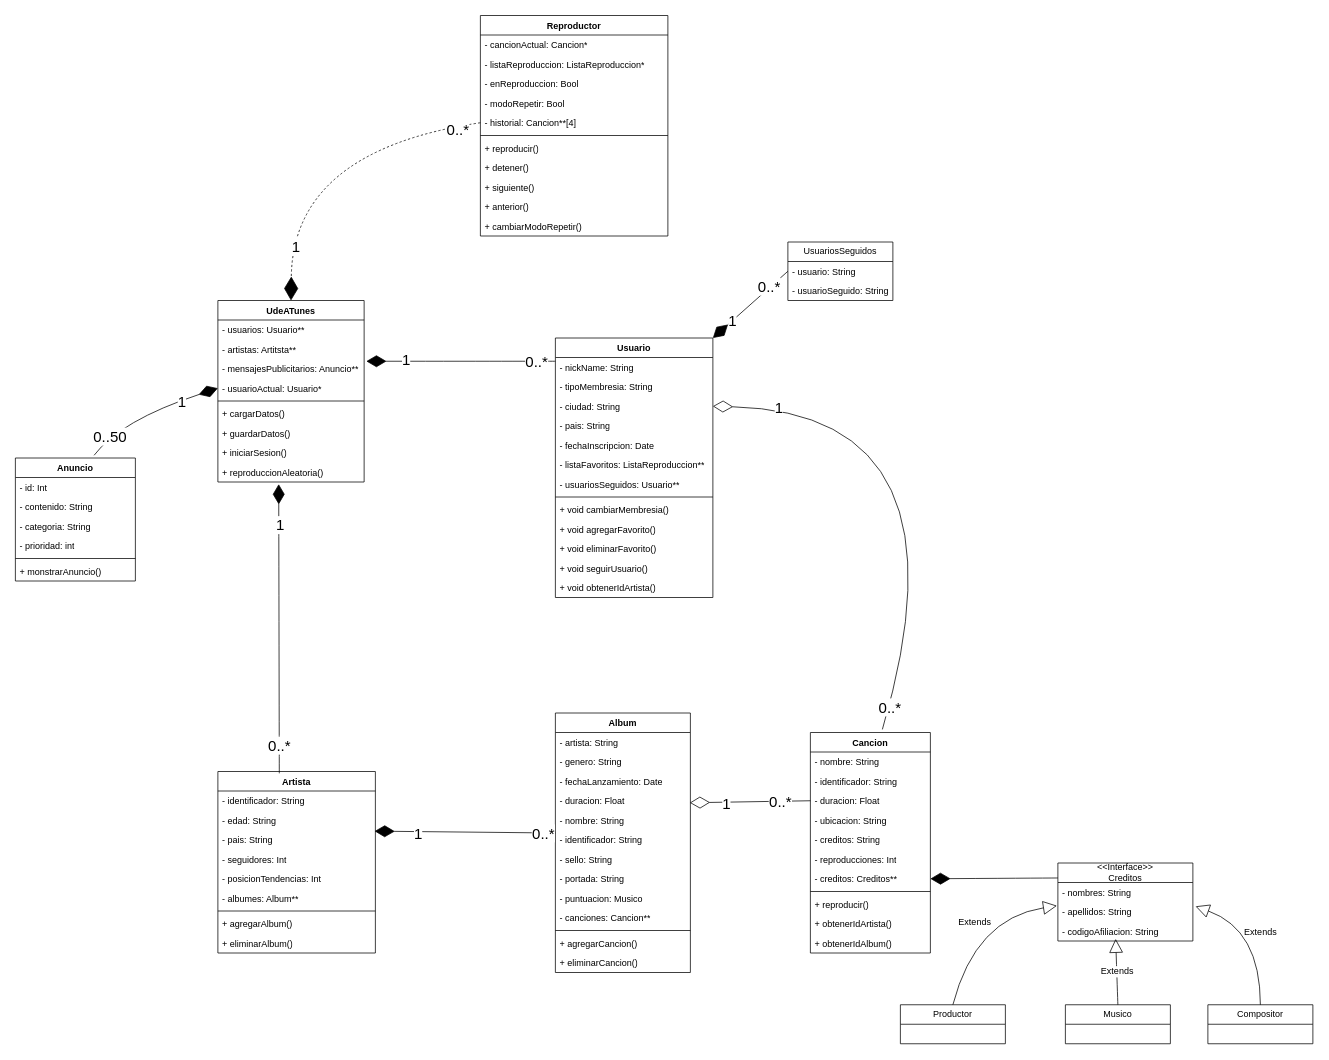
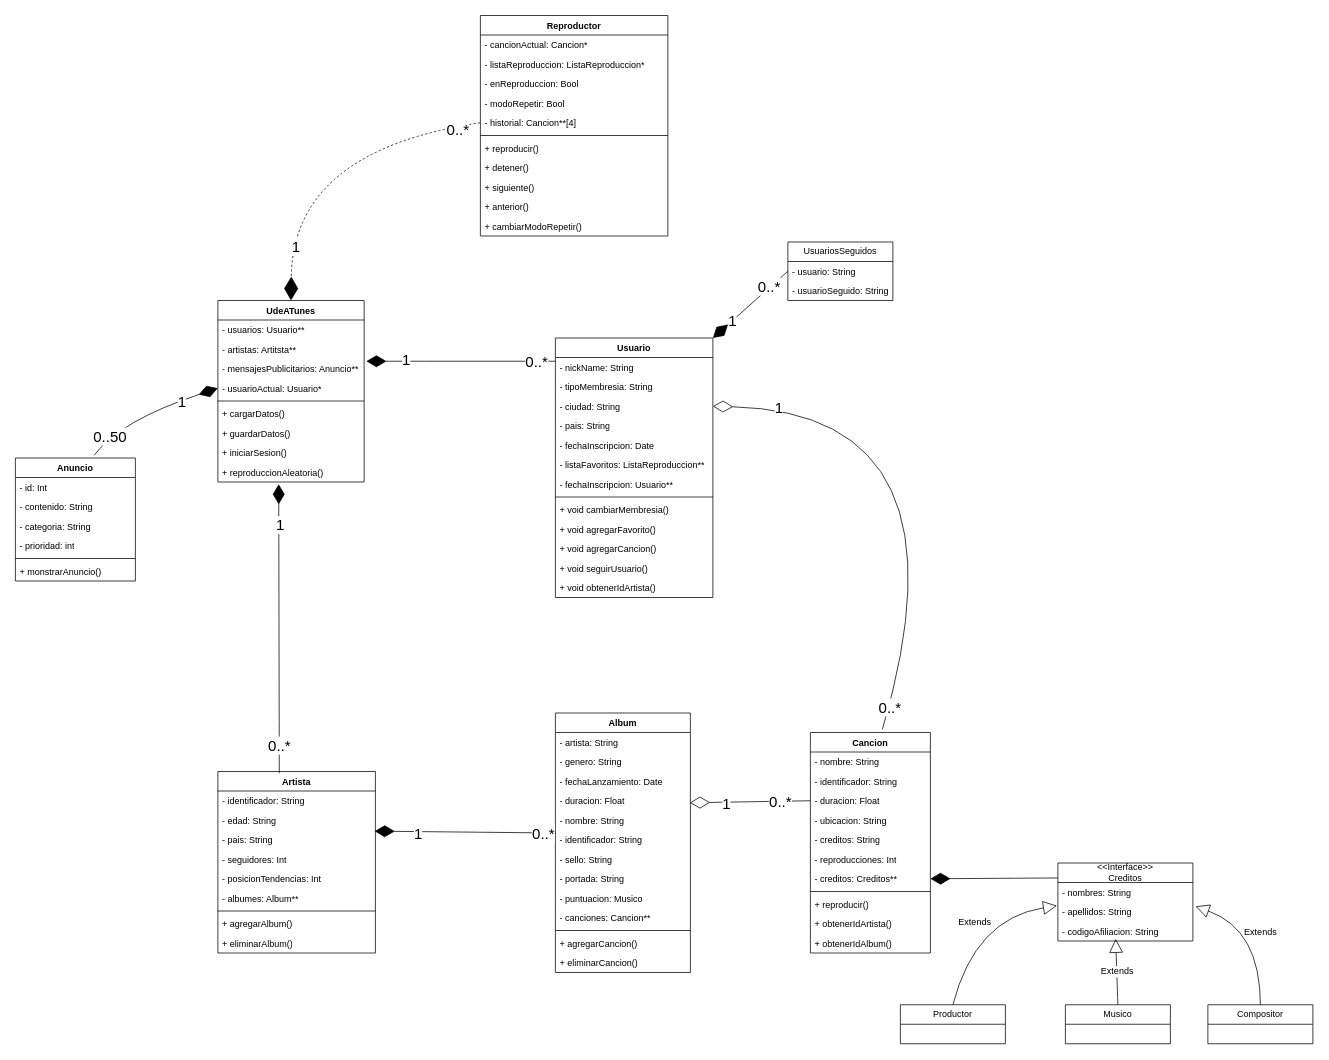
- <mxCell id="9" value="- usuariosSeguidos: Usuario**" style="text;strokeColor=none;fillColor=none;align=left;verticalAlign=top;spacingLeft=4;spacingRight=4;overflow=hidden;rotatable=0;points=[[0,0.5],[1,0.5]];portConstraint=eastwest;whiteSpace=wrap;html=1;" parent="2" vertex="1"><mxGeometry y="182" width="210" height="26" as="geometry" /></mxCell>
+ <mxCell id="9" value="- fechaInscripcion: Usuario**" style="text;strokeColor=none;fillColor=none;align=left;verticalAlign=top;spacingLeft=4;spacingRight=4;overflow=hidden;rotatable=0;points=[[0,0.5],[1,0.5]];portConstraint=eastwest;whiteSpace=wrap;html=1;" parent="2" vertex="1"><mxGeometry y="182" width="210" height="26" as="geometry" /></mxCell>
- <mxCell id="13" value="+ void eliminarFavorito()&lt;div&gt;&lt;br&gt;&lt;/div&gt;" style="text;strokeColor=none;fillColor=none;align=left;verticalAlign=top;spacingLeft=4;spacingRight=4;overflow=hidden;rotatable=0;points=[[0,0.5],[1,0.5]];portConstraint=eastwest;whiteSpace=wrap;html=1;" parent="2" vertex="1"><mxGeometry y="268" width="210" height="26" as="geometry" /></mxCell>
+ <mxCell id="13" value="+ void agregarCancion()&lt;div&gt;&lt;br&gt;&lt;/div&gt;" style="text;strokeColor=none;fillColor=none;align=left;verticalAlign=top;spacingLeft=4;spacingRight=4;overflow=hidden;rotatable=0;points=[[0,0.5],[1,0.5]];portConstraint=eastwest;whiteSpace=wrap;html=1;" parent="2" vertex="1"><mxGeometry y="268" width="210" height="26" as="geometry" /></mxCell>
